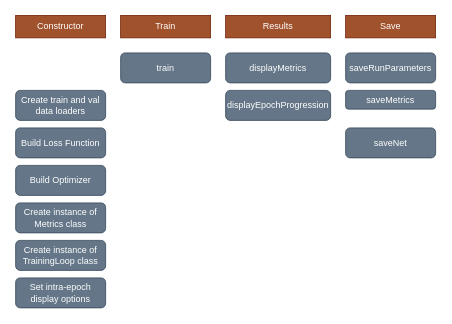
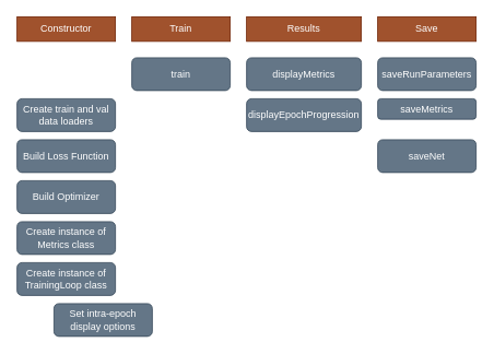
- <mxCell id="7" value="Set intra-epoch display options" style="rounded=1;whiteSpace=wrap;html=1;fillColor=#647687;strokeColor=#314354;fontColor=#ffffff;" vertex="1" parent="1"><mxGeometry x="20" y="370" width="120" height="40" as="geometry" /></mxCell>
+ <mxCell id="7" value="Set intra-epoch display options" style="rounded=1;whiteSpace=wrap;html=1;fillColor=#647687;strokeColor=#314354;fontColor=#ffffff;" vertex="1" parent="1"><mxGeometry x="65" y="370" width="120" height="40" as="geometry" /></mxCell>
